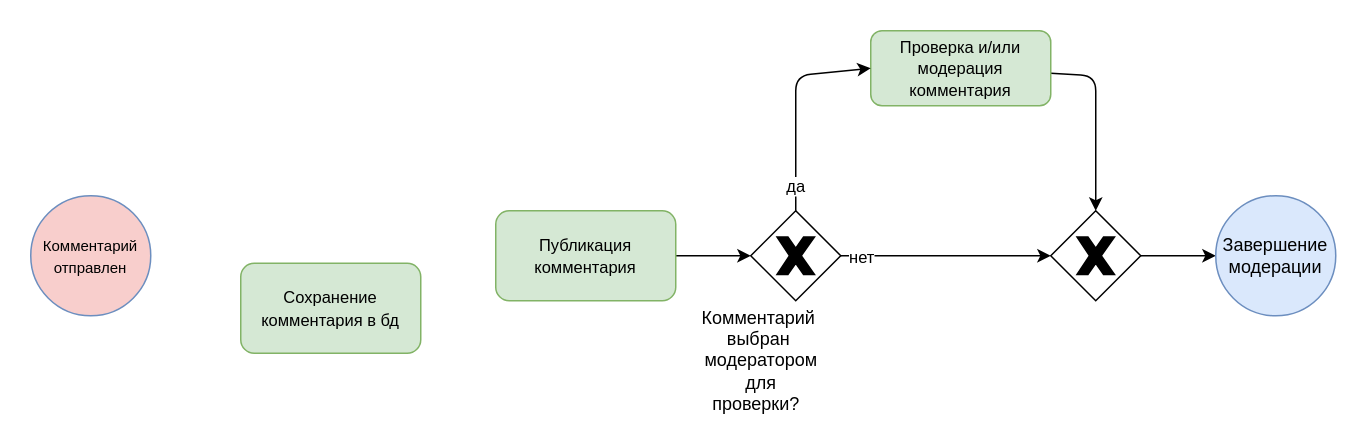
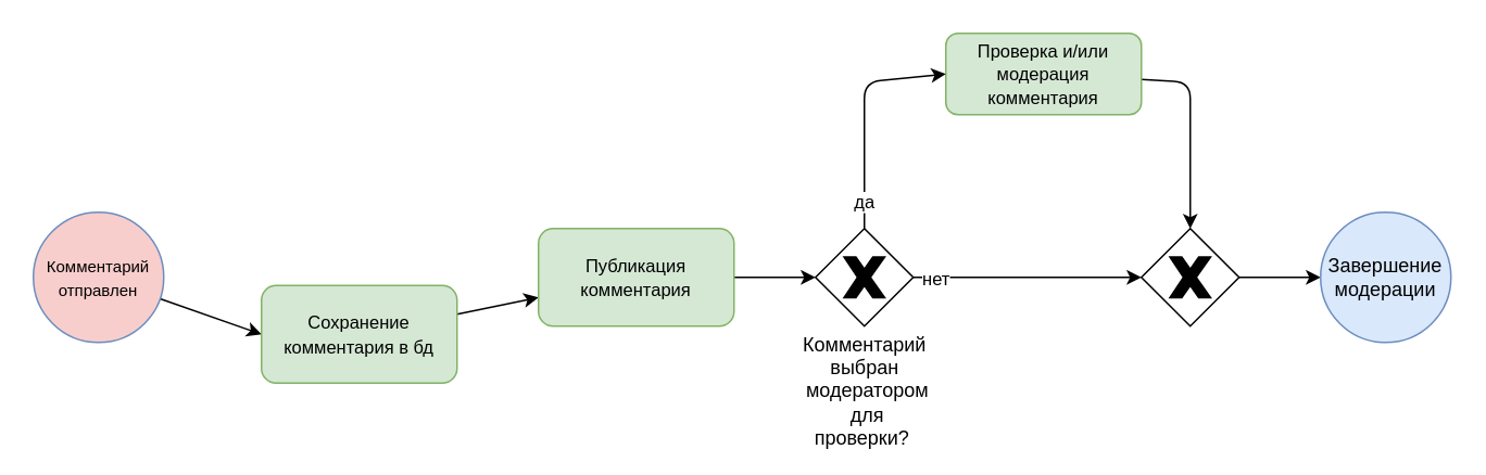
+ <mxCell id="4" value="" style="edgeStyle=none;html=1;" parent="1" source="5" target="16" edge="1"><mxGeometry relative="1" as="geometry" /></mxCell>
+ <mxCell id="2" style="edgeStyle=none;html=1;entryX=0;entryY=0.5;entryDx=0;entryDy=0;" parent="1" source="3" target="5" edge="1"><mxGeometry relative="1" as="geometry" /></mxCell>
- <mxCell id="13" value="&lt;span style=&quot;text-wrap-mode: wrap;&quot;&gt;Комментарий выбран&lt;/span&gt;&lt;div&gt;&lt;span style=&quot;text-wrap-mode: wrap;&quot;&gt;&amp;nbsp;модератором&lt;/span&gt;&lt;div&gt;&lt;span style=&quot;text-wrap-mode: wrap;&quot;&gt;&amp;nbsp;для проверки?&amp;nbsp;&lt;/span&gt;&lt;/div&gt;&lt;/div&gt;" style="text;html=1;align=center;verticalAlign=middle;resizable=0;points=[];autosize=1;strokeColor=none;fillColor=none;" parent="1" vertex="1"><mxGeometry x="435" y="210" width="140" height="60" as="geometry" /></mxCell>
+ <mxCell id="13" value="&lt;span style=&quot;text-wrap-mode: wrap;&quot;&gt;Комментарий выбран&lt;/span&gt;&lt;div&gt;&lt;span style=&quot;text-wrap-mode: wrap;&quot;&gt;&amp;nbsp;модератором&lt;/span&gt;&lt;div&gt;&lt;span style=&quot;text-wrap-mode: wrap;&quot;&gt;&amp;nbsp;для проверки?&amp;nbsp;&lt;/span&gt;&lt;/div&gt;&lt;/div&gt;" style="text;html=1;align=center;verticalAlign=middle;resizable=0;points=[];autosize=1;strokeColor=none;fillColor=none;" parent="1" vertex="1"><mxGeometry x="460" y="210" width="140" height="60" as="geometry" /></mxCell>
